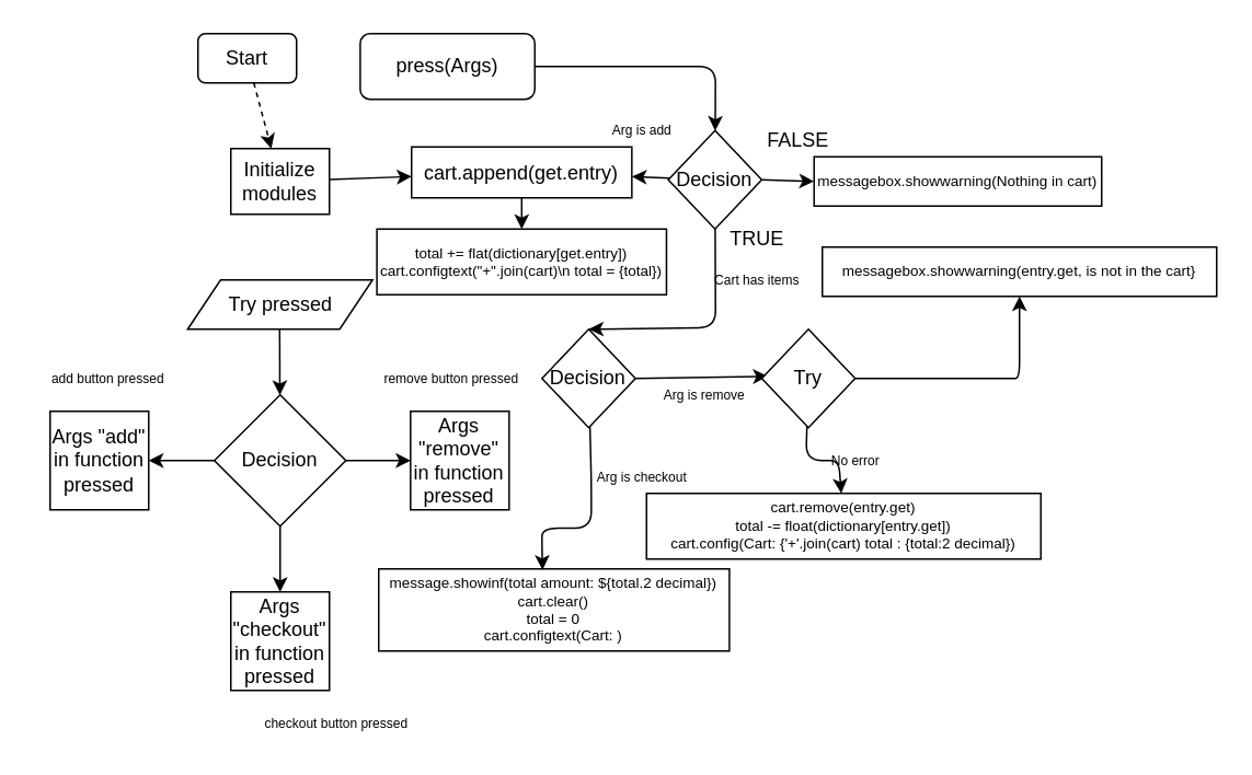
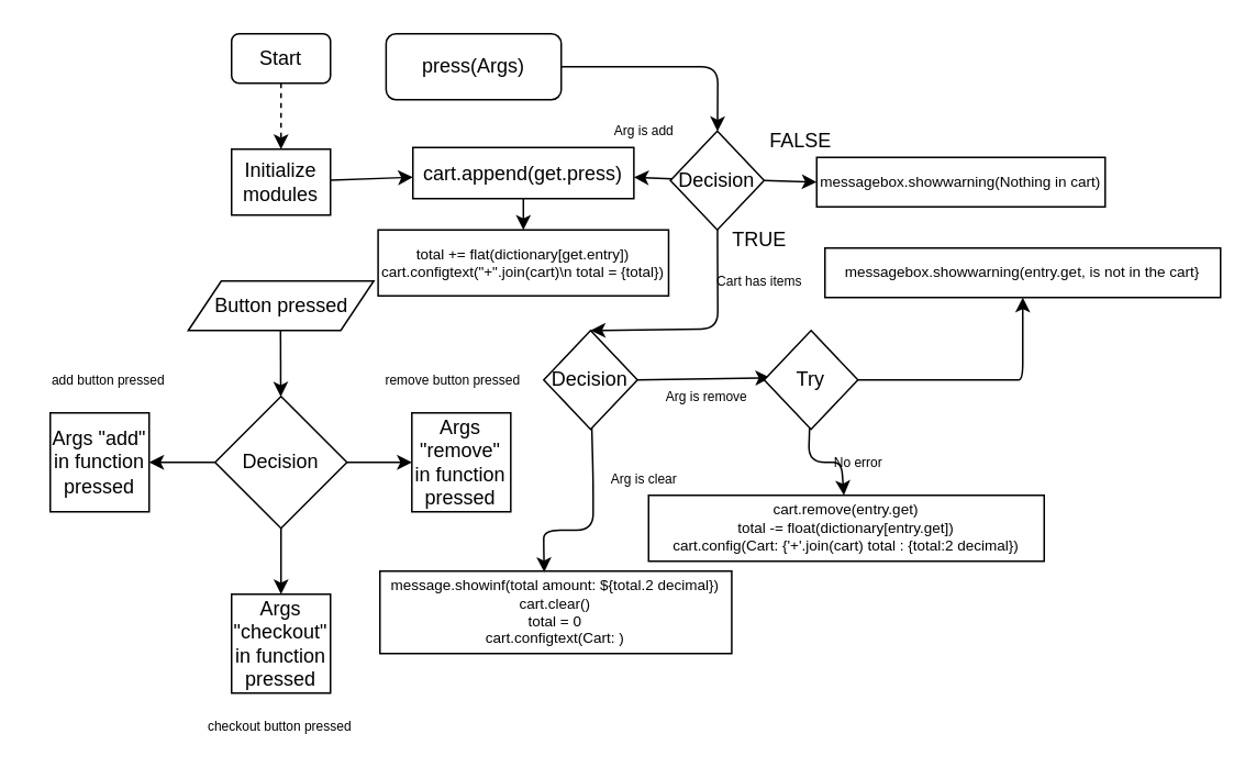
- <mxCell id="2" value="Start" style="rounded=1;whiteSpace=wrap;html=1;" vertex="1" parent="1"><mxGeometry x="120" y="20" width="60" height="30" as="geometry" /></mxCell>
+ <mxCell id="2" value="Start" style="rounded=1;whiteSpace=wrap;html=1;" vertex="1" parent="1"><mxGeometry x="140" y="20" width="60" height="30" as="geometry" /></mxCell>
- <mxCell id="12" value="press(Args)" style="rounded=1;whiteSpace=wrap;html=1;" vertex="1" parent="1"><mxGeometry x="218.75" y="20" width="106.25" height="40" as="geometry" /></mxCell>
+ <mxCell id="12" value="press(Args)" style="rounded=1;whiteSpace=wrap;html=1;" vertex="1" parent="1"><mxGeometry x="233.75" y="20" width="106.25" height="40" as="geometry" /></mxCell>
- <mxCell id="24" value="cart.append(get.entry)" style="rounded=0;whiteSpace=wrap;html=1;" vertex="1" parent="1"><mxGeometry x="250" y="89" width="134.06" height="31" as="geometry" /></mxCell>
+ <mxCell id="24" value="cart.append(get.press)" style="rounded=0;whiteSpace=wrap;html=1;" vertex="1" parent="1"><mxGeometry x="250" y="89" width="134.06" height="31" as="geometry" /></mxCell>
- <mxCell id="5" value="Try pressed" style="shape=parallelogram;perimeter=parallelogramPerimeter;whiteSpace=wrap;html=1;fixedSize=1;" vertex="1" parent="1"><mxGeometry x="113.75" y="170" width="112.5" height="30" as="geometry" /></mxCell>
+ <mxCell id="5" value="Button pressed" style="shape=parallelogram;perimeter=parallelogramPerimeter;whiteSpace=wrap;html=1;fixedSize=1;" vertex="1" parent="1"><mxGeometry x="113.75" y="170" width="112.5" height="30" as="geometry" /></mxCell>
- <mxCell id="31" value="Arg is checkout" style="text;html=1;align=center;verticalAlign=middle;resizable=0;points=[];autosize=1;strokeColor=none;fillColor=none;perimeterSpacing=2;fontSize=8;" vertex="1" parent="1"><mxGeometry x="350" y="280" width="80" height="20" as="geometry" /></mxCell>
+ <mxCell id="31" value="Arg is clear" style="text;html=1;align=center;verticalAlign=middle;resizable=0;points=[];autosize=1;strokeColor=none;fillColor=none;perimeterSpacing=2;fontSize=8;" vertex="1" parent="1"><mxGeometry x="350" y="280" width="80" height="20" as="geometry" /></mxCell>
- <mxCell id="20" value="checkout button pressed" style="text;html=1;align=center;verticalAlign=middle;resizable=0;points=[];autosize=1;strokeColor=none;fillColor=none;perimeterSpacing=2;fontSize=8;" vertex="1" parent="1"><mxGeometry x="148.75" y="430" width="110" height="20" as="geometry" /></mxCell>
+ <mxCell id="20" value="checkout button pressed" style="text;html=1;align=center;verticalAlign=middle;resizable=0;points=[];autosize=1;strokeColor=none;fillColor=none;perimeterSpacing=2;fontSize=8;" vertex="1" parent="1"><mxGeometry x="113.75" y="430" width="110" height="20" as="geometry" /></mxCell>
